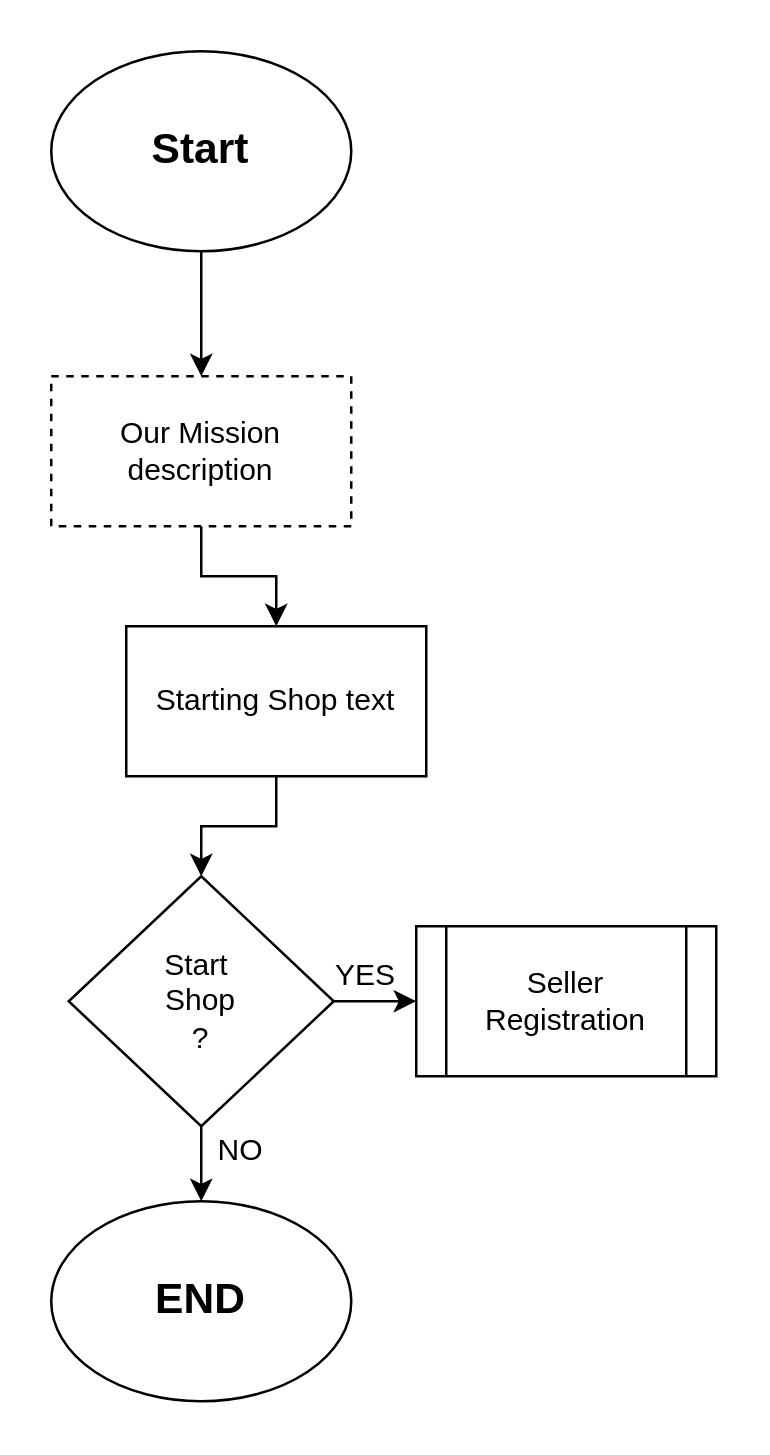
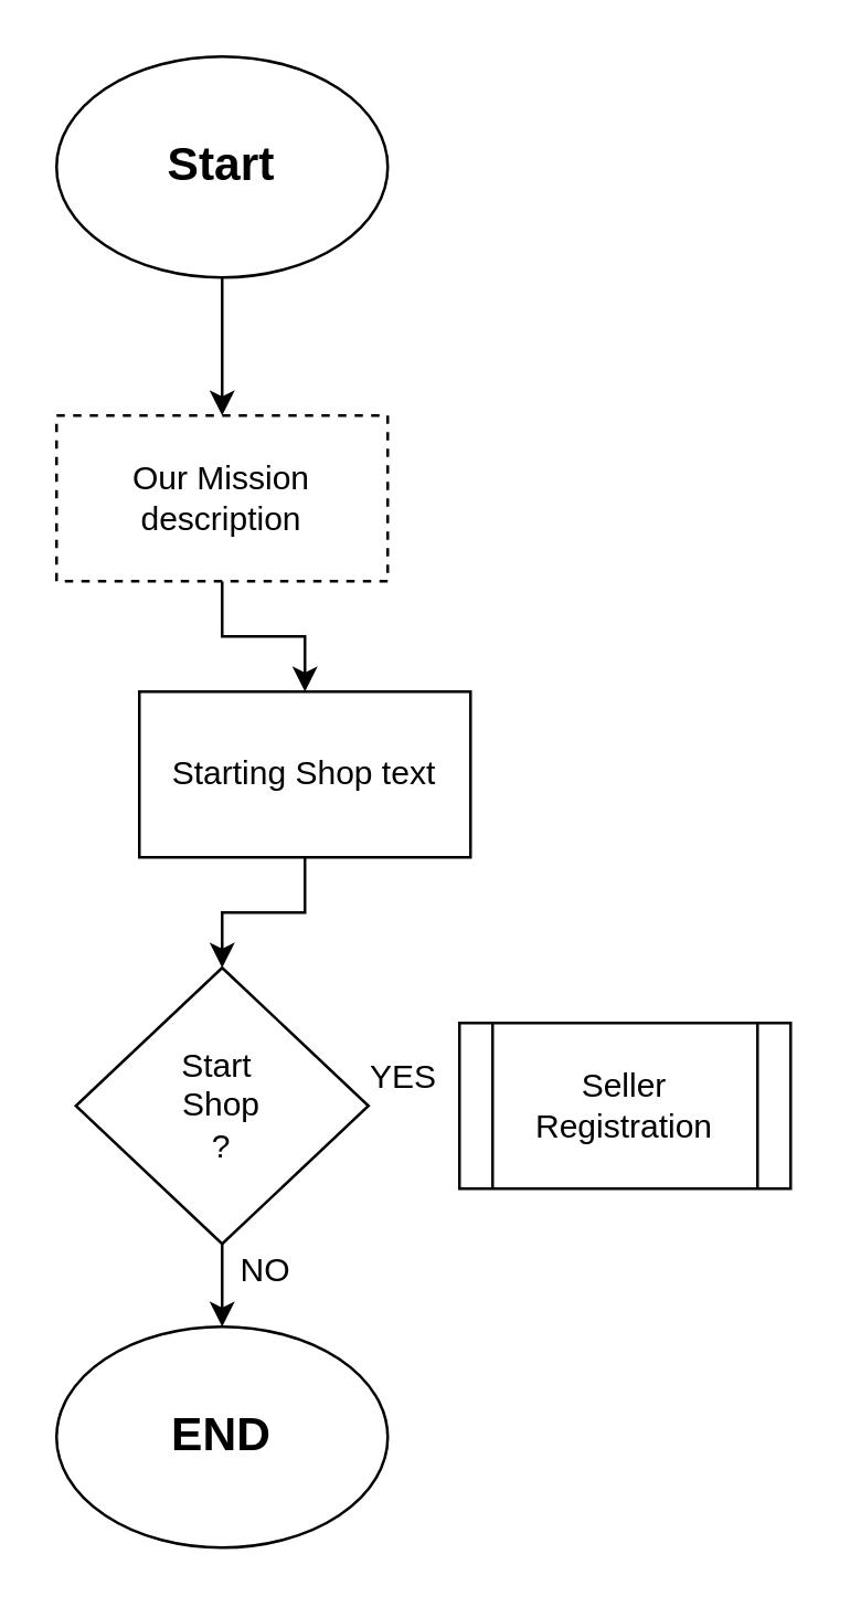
- <mxCell id="8" value="" style="edgeStyle=orthogonalEdgeStyle;rounded=0;orthogonalLoop=1;jettySize=auto;html=1;" edge="1" parent="1" source="10" target="11"><mxGeometry relative="1" as="geometry" /></mxCell>
